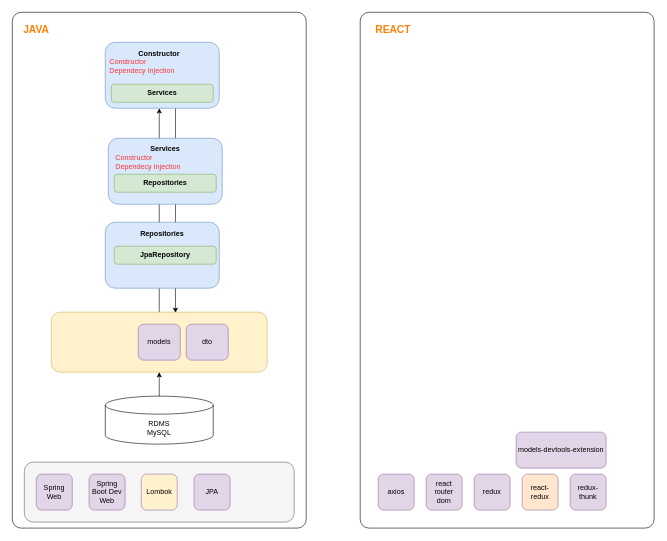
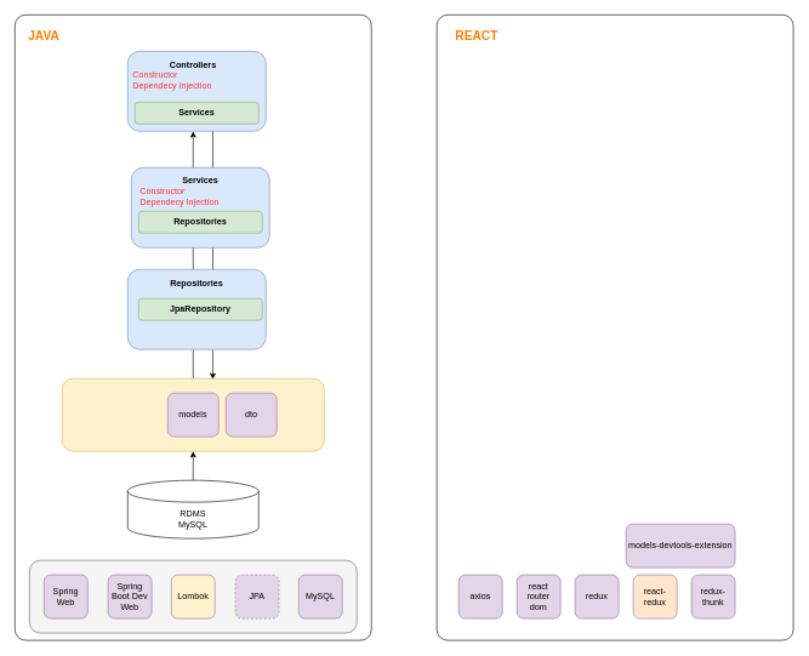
- <mxCell id="10" value="Constructor" style="text;html=1;strokeColor=none;fillColor=none;align=center;verticalAlign=middle;whiteSpace=wrap;rounded=0;fontStyle=1" parent="1" vertex="1"><mxGeometry x="180" y="80" width="170" height="20" as="geometry" /></mxCell>
+ <mxCell id="10" value="Controllers" style="text;html=1;strokeColor=none;fillColor=none;align=center;verticalAlign=middle;whiteSpace=wrap;rounded=0;fontStyle=1" parent="1" vertex="1"><mxGeometry x="180" y="80" width="170" height="20" as="geometry" /></mxCell>
- <mxCell id="14" value="JPA" style="rounded=1;whiteSpace=wrap;html=1;align=center;fillColor=#e1d5e7;strokeColor=#9673a6;" parent="1" vertex="1"><mxGeometry x="323" y="790" width="60" height="60" as="geometry" /></mxCell>
+ <mxCell id="14" value="JPA" style="rounded=1;whiteSpace=wrap;html=1;align=center;fillColor=#e1d5e7;strokeColor=#9673a6;dashed=1;" parent="1" vertex="1"><mxGeometry x="323" y="790" width="60" height="60" as="geometry" /></mxCell>
+ <mxCell id="15" value="MySQL" style="rounded=1;whiteSpace=wrap;html=1;align=center;fillColor=#e1d5e7;strokeColor=#9673a6;" parent="1" vertex="1"><mxGeometry x="410" y="790" width="60" height="60" as="geometry" /></mxCell>
